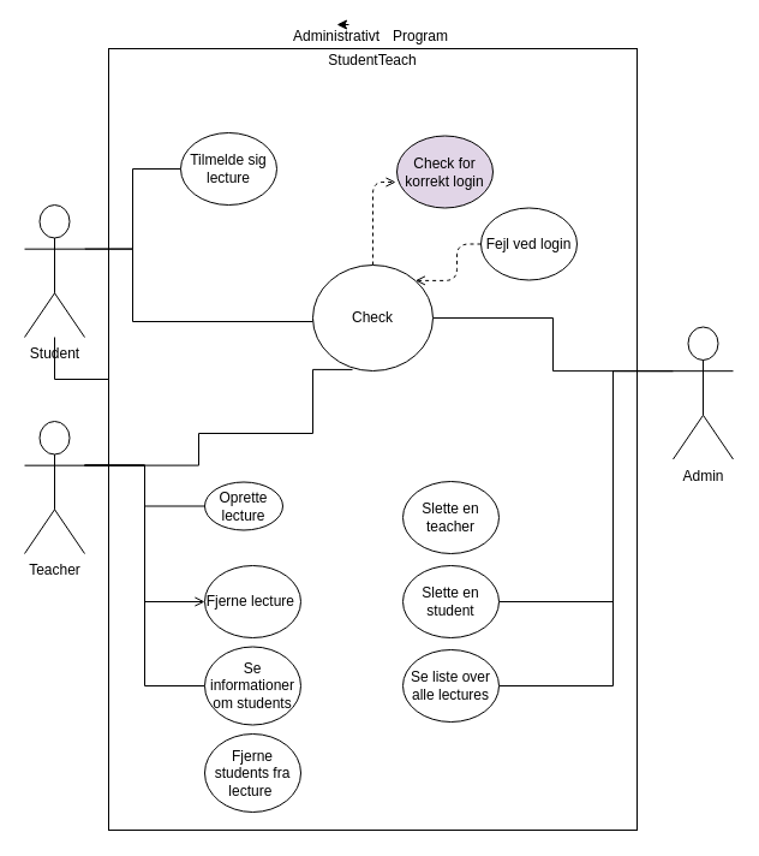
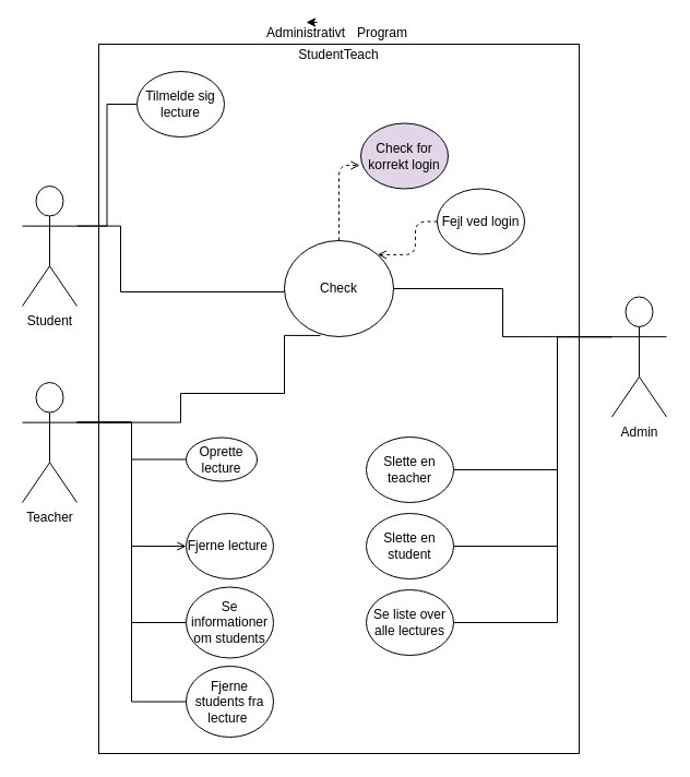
- <mxCell id="23" value="Tilmelde sig lecture" style="ellipse;whiteSpace=wrap;html=1;" vertex="1" parent="1"><mxGeometry x="150" y="110" width="80" height="60" as="geometry" /></mxCell>
+ <mxCell id="23" value="Tilmelde sig lecture" style="ellipse;whiteSpace=wrap;html=1;" vertex="1" parent="1"><mxGeometry x="125" y="65" width="80" height="60" as="geometry" /></mxCell>
- <mxCell id="14" style="edgeStyle=orthogonalEdgeStyle;rounded=0;orthogonalLoop=1;jettySize=auto;html=1;exitX=1;exitY=0.333;exitDx=0;exitDy=0;exitPerimeter=0;endArrow=none;endFill=0;" edge="1" parent="1" source="15" target="9"><mxGeometry relative="1" as="geometry" /></mxCell>
+ <mxCell id="14" style="edgeStyle=orthogonalEdgeStyle;rounded=0;orthogonalLoop=1;jettySize=auto;html=1;exitX=1;exitY=0.333;exitDx=0;exitDy=0;exitPerimeter=0;entryX=0;entryY=0.5;entryDx=0;entryDy=0;endArrow=none;endFill=0;" edge="1" parent="1" source="15" target="27"><mxGeometry relative="1" as="geometry" /></mxCell>
+ <mxCell id="17" style="edgeStyle=orthogonalEdgeStyle;rounded=0;orthogonalLoop=1;jettySize=auto;html=1;exitX=0;exitY=0.333;exitDx=0;exitDy=0;exitPerimeter=0;entryX=1;entryY=0.5;entryDx=0;entryDy=0;endArrow=none;endFill=0;" edge="1" parent="1" source="20" target="26"><mxGeometry relative="1" as="geometry"><Array as="points"><mxPoint x="510" y="308" /><mxPoint x="510" y="430" /></Array></mxGeometry></mxCell>
